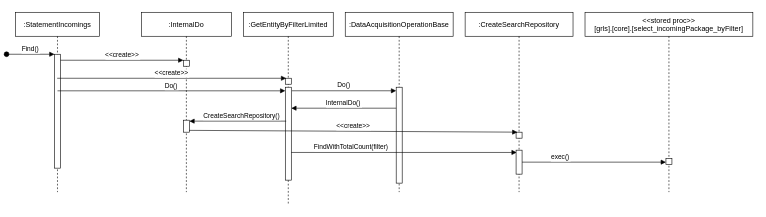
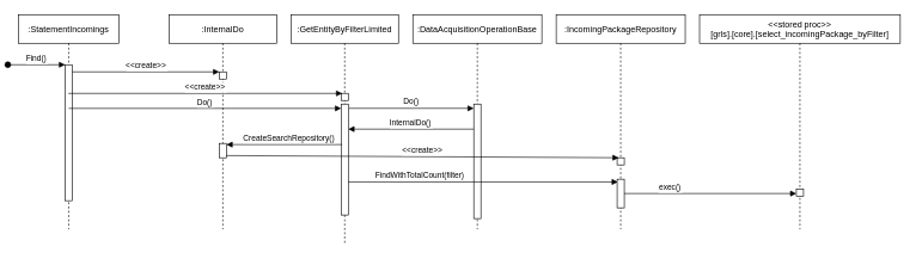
- <mxCell id="19" value=":CreateSearchRepository" style="shape=umlLifeline;perimeter=lifelinePerimeter;container=1;collapsible=0;recursiveResize=0;rounded=0;shadow=0;strokeWidth=1;" vertex="1" parent="1"><mxGeometry x="770" y="20" width="180" height="300" as="geometry" /></mxCell>
+ <mxCell id="19" value=":IncomingPackageRepository" style="shape=umlLifeline;perimeter=lifelinePerimeter;container=1;collapsible=0;recursiveResize=0;rounded=0;shadow=0;strokeWidth=1;" vertex="1" parent="1"><mxGeometry x="770" y="20" width="180" height="300" as="geometry" /></mxCell>
